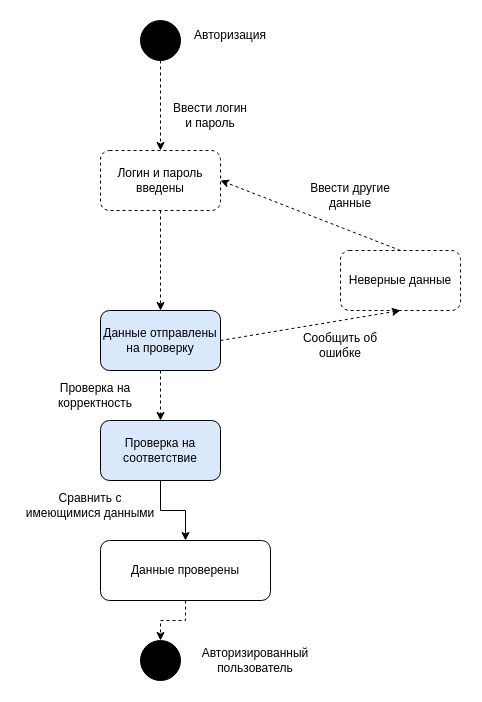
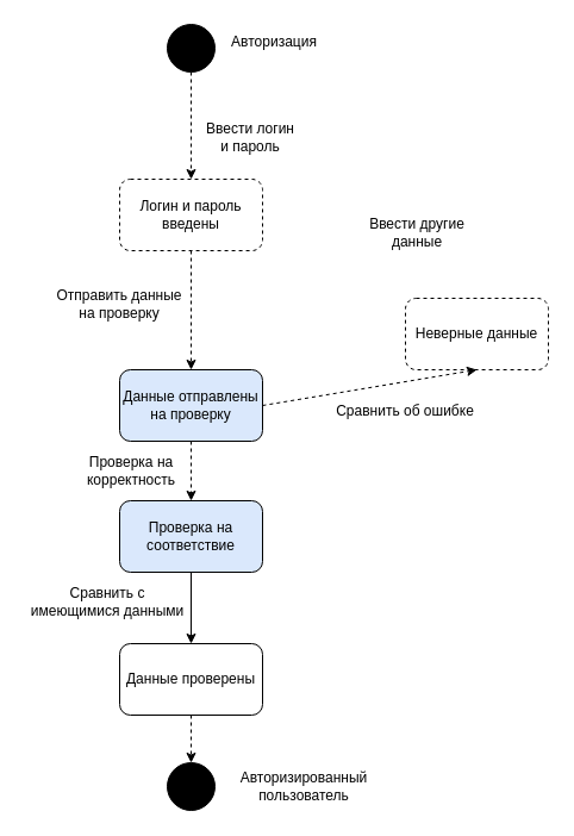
- <mxCell id="8" value="" style="endArrow=classic;html=1;rounded=0;dashed=1;entryX=1;entryY=0.5;entryDx=0;entryDy=0;exitX=0.5;exitY=0;exitDx=0;exitDy=0;" edge="1" parent="1" source="6" target="5"><mxGeometry width="50" height="50" relative="1" as="geometry"><mxPoint x="140" y="300" as="sourcePoint" /><mxPoint x="190" y="250" as="targetPoint" /></mxGeometry></mxCell>
+ <mxCell id="18" value="Отправить данные на проверку" style="text;html=1;strokeColor=none;fillColor=none;align=center;verticalAlign=middle;whiteSpace=wrap;rounded=0;" vertex="1" parent="1"><mxGeometry x="40" y="240" width="120" height="30" as="geometry" /></mxCell>
- <mxCell id="19" value="Сообщить об ошибке" style="text;html=1;strokeColor=none;fillColor=none;align=center;verticalAlign=middle;whiteSpace=wrap;rounded=0;" vertex="1" parent="1"><mxGeometry x="280" y="330" width="120" height="30" as="geometry" /></mxCell>
+ <mxCell id="19" value="Сравнить об ошибке" style="text;html=1;strokeColor=none;fillColor=none;align=center;verticalAlign=middle;whiteSpace=wrap;rounded=0;" vertex="1" parent="1"><mxGeometry x="280" y="330" width="120" height="30" as="geometry" /></mxCell>
- <mxCell id="20" value="Проверка на корректность" style="text;html=1;strokeColor=none;fillColor=none;align=center;verticalAlign=middle;whiteSpace=wrap;rounded=0;" vertex="1" parent="1"><mxGeometry x="35" y="380" width="120" height="30" as="geometry" /></mxCell>
+ <mxCell id="20" value="Проверка на корректность" style="text;html=1;strokeColor=none;fillColor=none;align=center;verticalAlign=middle;whiteSpace=wrap;rounded=0;" vertex="1" parent="1"><mxGeometry x="50" y="380" width="120" height="30" as="geometry" /></mxCell>
- <mxCell id="14" value="Данные проверены" style="rounded=1;whiteSpace=wrap;html=1;fillColor=#FFFFFF;" vertex="1" parent="1"><mxGeometry x="100" y="540" width="170" height="60" as="geometry" /></mxCell>
+ <mxCell id="14" value="Данные проверены" style="rounded=1;whiteSpace=wrap;html=1;fillColor=#FFFFFF;" vertex="1" parent="1"><mxGeometry x="100" y="540" width="120" height="60" as="geometry" /></mxCell>
